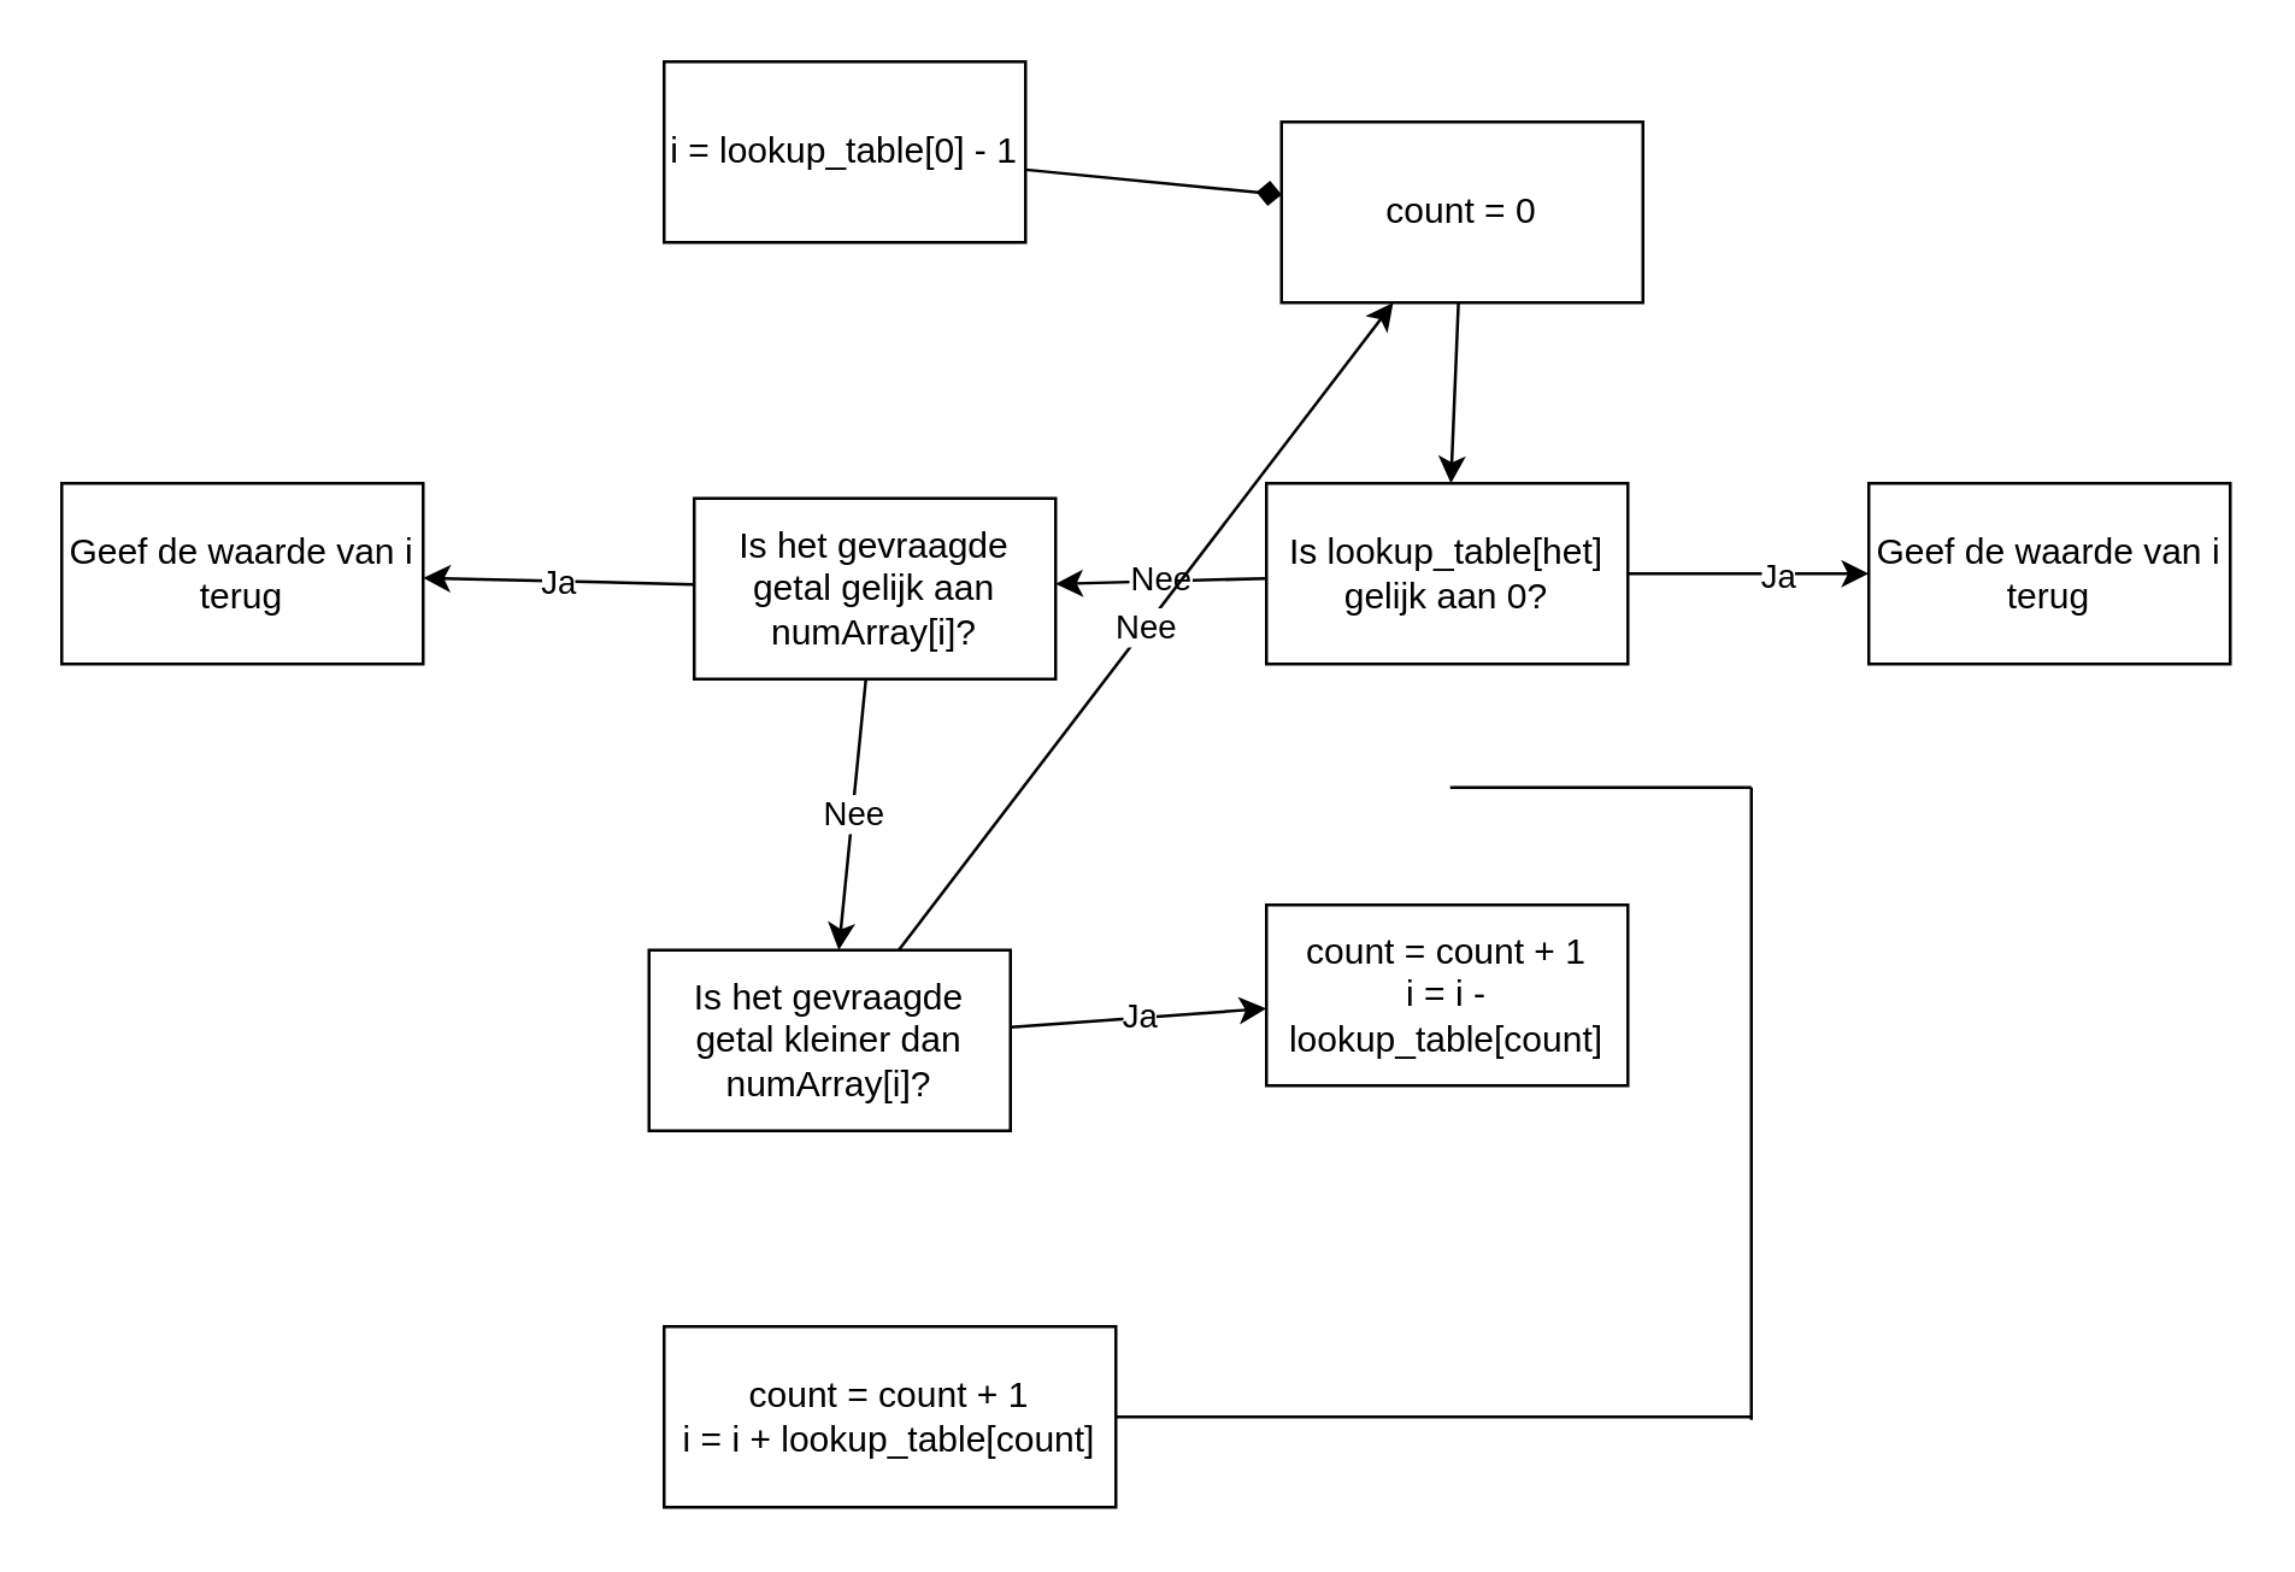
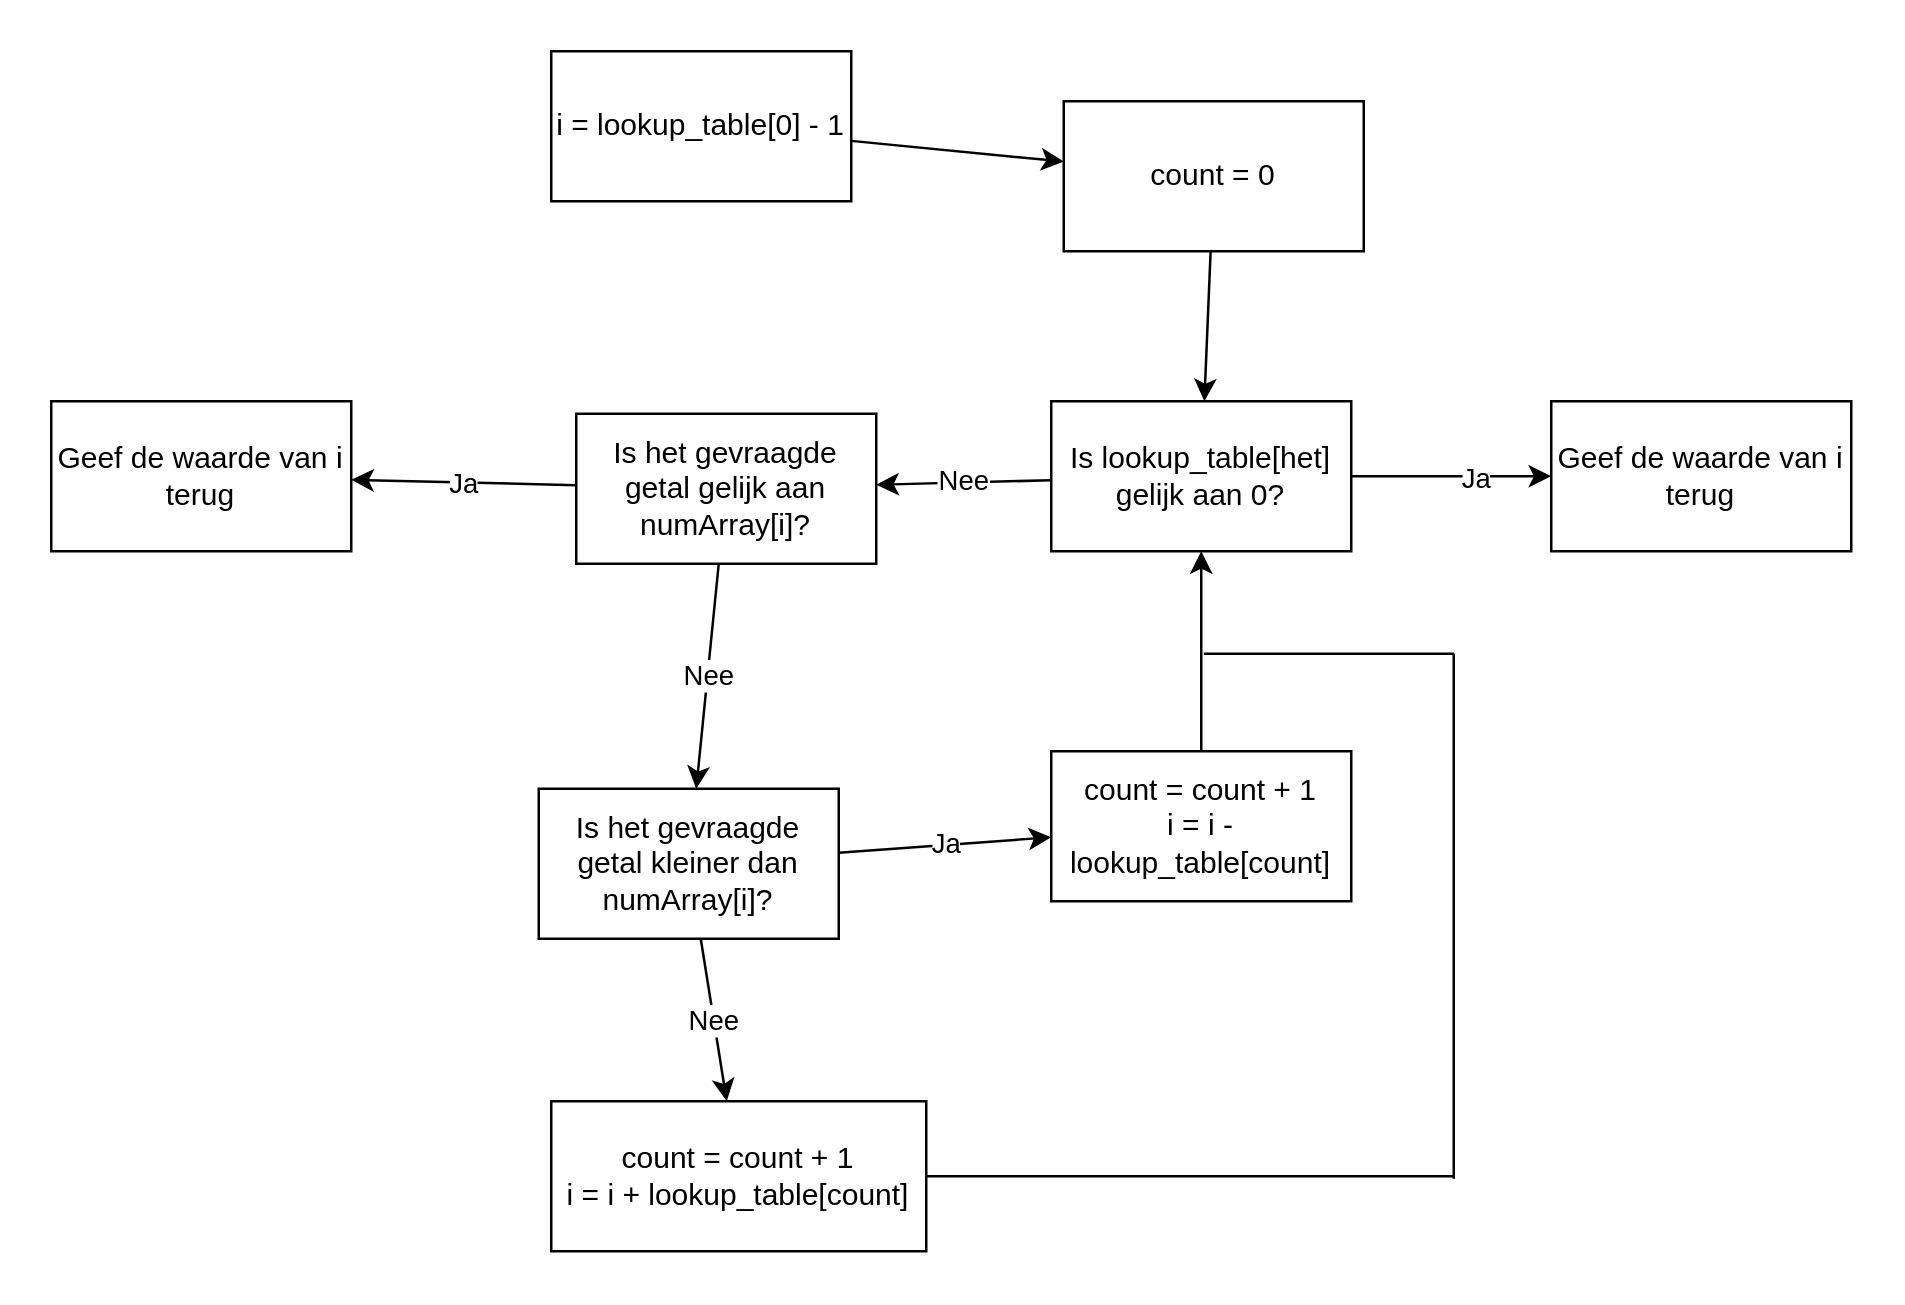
- <mxCell id="2" value="" style="edgeStyle=none;html=1;endArrow=diamond;" parent="1" source="3" target="5" edge="1"><mxGeometry relative="1" as="geometry" /></mxCell>
+ <mxCell id="2" value="" style="edgeStyle=none;html=1;" parent="1" source="3" target="5" edge="1"><mxGeometry relative="1" as="geometry" /></mxCell>
- <mxCell id="14" value="Nee" style="edgeStyle=none;html=1;" edge="1" parent="1" source="16" target="5"><mxGeometry relative="1" as="geometry" /></mxCell>
+ <mxCell id="14" value="Nee" style="edgeStyle=none;html=1;" edge="1" parent="1" source="16" target="18"><mxGeometry relative="1" as="geometry" /></mxCell>
+ <mxCell id="19" style="edgeStyle=none;html=1;exitX=0.5;exitY=0;exitDx=0;exitDy=0;entryX=0.5;entryY=1;entryDx=0;entryDy=0;movable=1;resizable=1;rotatable=1;deletable=1;editable=1;connectable=1;" edge="1" parent="1" source="21" target="9"><mxGeometry relative="1" as="geometry"><Array as="points" /></mxGeometry></mxCell>
